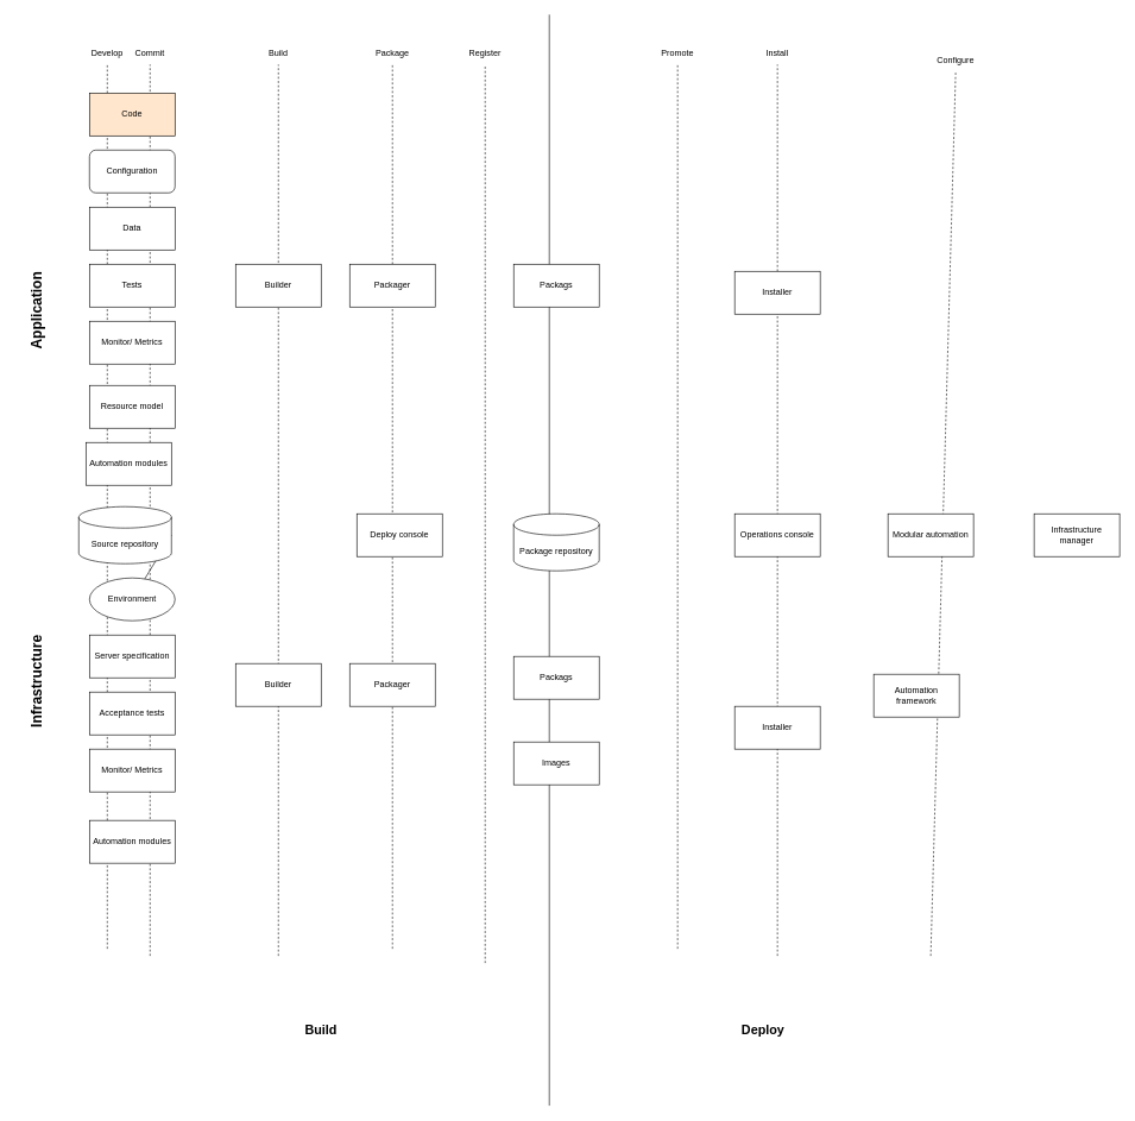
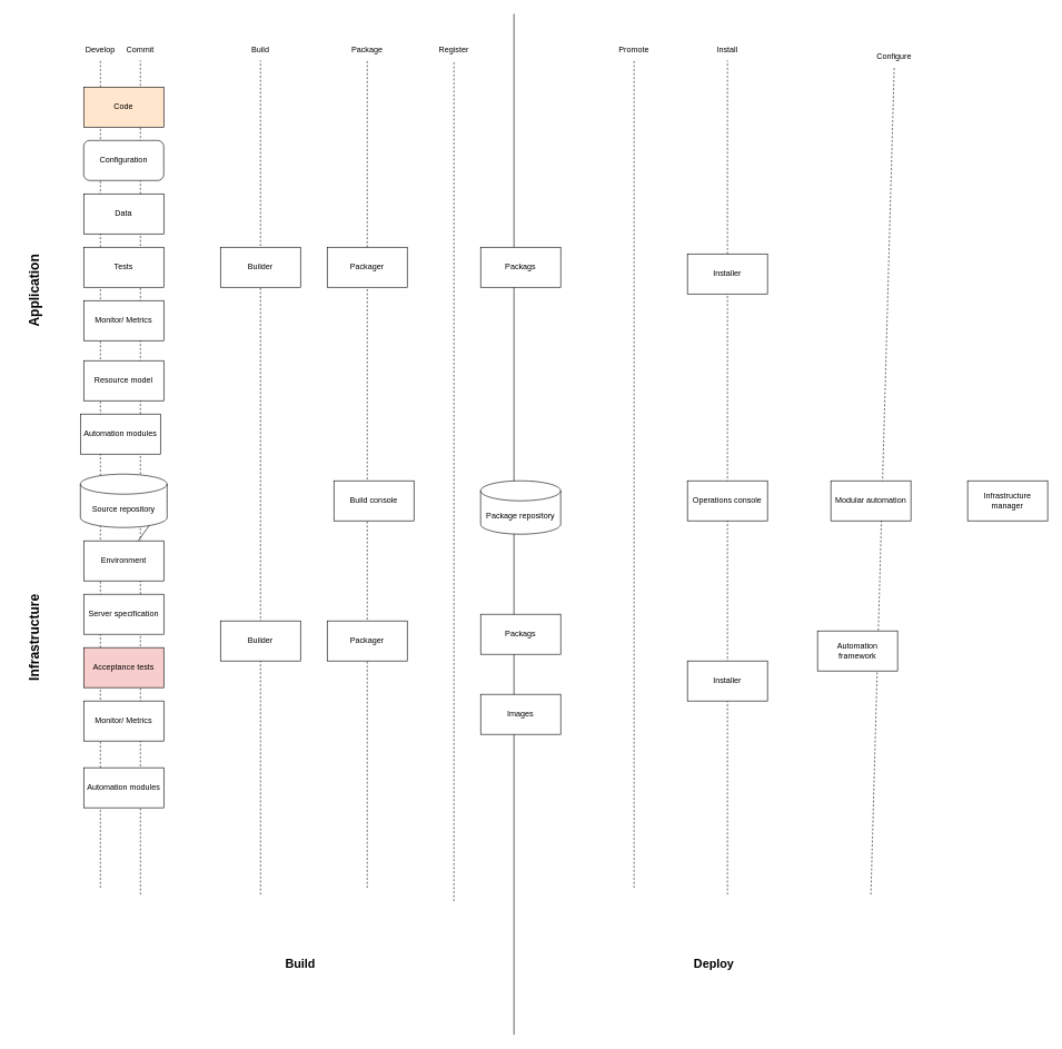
- <mxCell id="13" value="Source repository" style="shape=cylinder3;whiteSpace=wrap;html=1;boundedLbl=1;backgroundOutline=1;size=15;" vertex="1" parent="1"><mxGeometry x="110" y="710" width="130" height="80" as="geometry" /></mxCell>
+ <mxCell id="13" value="Source repository" style="shape=cylinder3;whiteSpace=wrap;html=1;boundedLbl=1;backgroundOutline=1;size=15;" vertex="1" parent="1"><mxGeometry x="120" y="710" width="130" height="80" as="geometry" /></mxCell>
- <mxCell id="28" value="Deploy console" style="rounded=0;whiteSpace=wrap;html=1;" vertex="1" parent="1"><mxGeometry x="500" y="720" width="120" height="60" as="geometry" /></mxCell>
+ <mxCell id="28" value="Build console" style="rounded=0;whiteSpace=wrap;html=1;" vertex="1" parent="1"><mxGeometry x="500" y="720" width="120" height="60" as="geometry" /></mxCell>
- <mxCell id="14" value="Environment" style="ellipse;whiteSpace=wrap;html=1;" vertex="1" parent="1"><mxGeometry x="125" y="810" width="120" height="60" as="geometry" /></mxCell>
+ <mxCell id="14" value="Environment" style="rounded=0;whiteSpace=wrap;html=1;" vertex="1" parent="1"><mxGeometry x="125" y="810" width="120" height="60" as="geometry" /></mxCell>
- <mxCell id="16" value="Acceptance tests" style="rounded=0;whiteSpace=wrap;html=1;" vertex="1" parent="1"><mxGeometry x="125" y="970" width="120" height="60" as="geometry" /></mxCell>
+ <mxCell id="16" value="Acceptance tests" style="rounded=0;whiteSpace=wrap;html=1;fillColor=#f8cecc;" vertex="1" parent="1"><mxGeometry x="125" y="970" width="120" height="60" as="geometry" /></mxCell>
